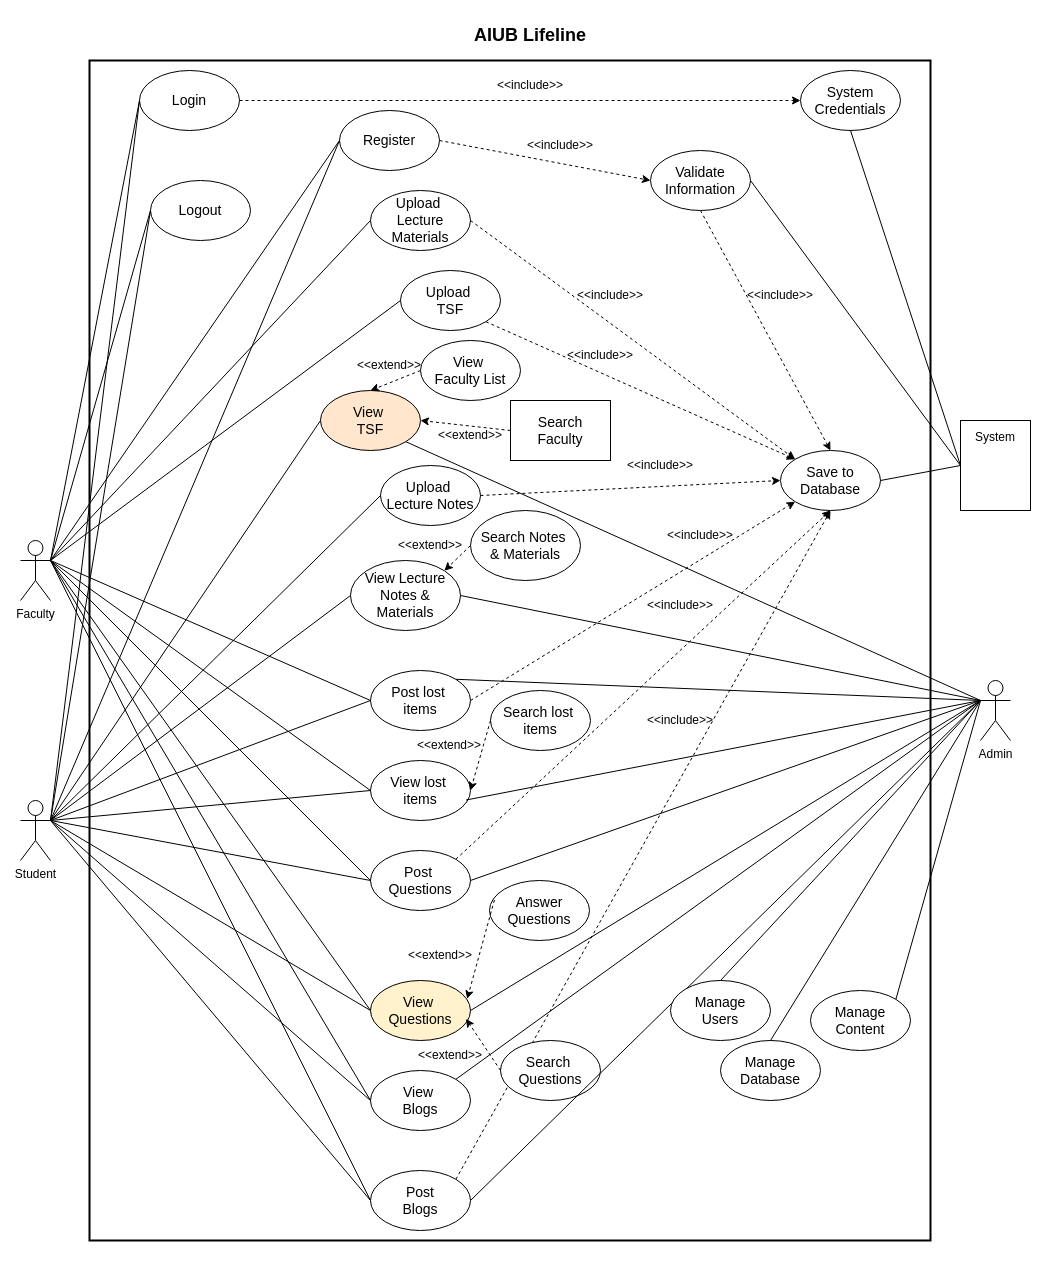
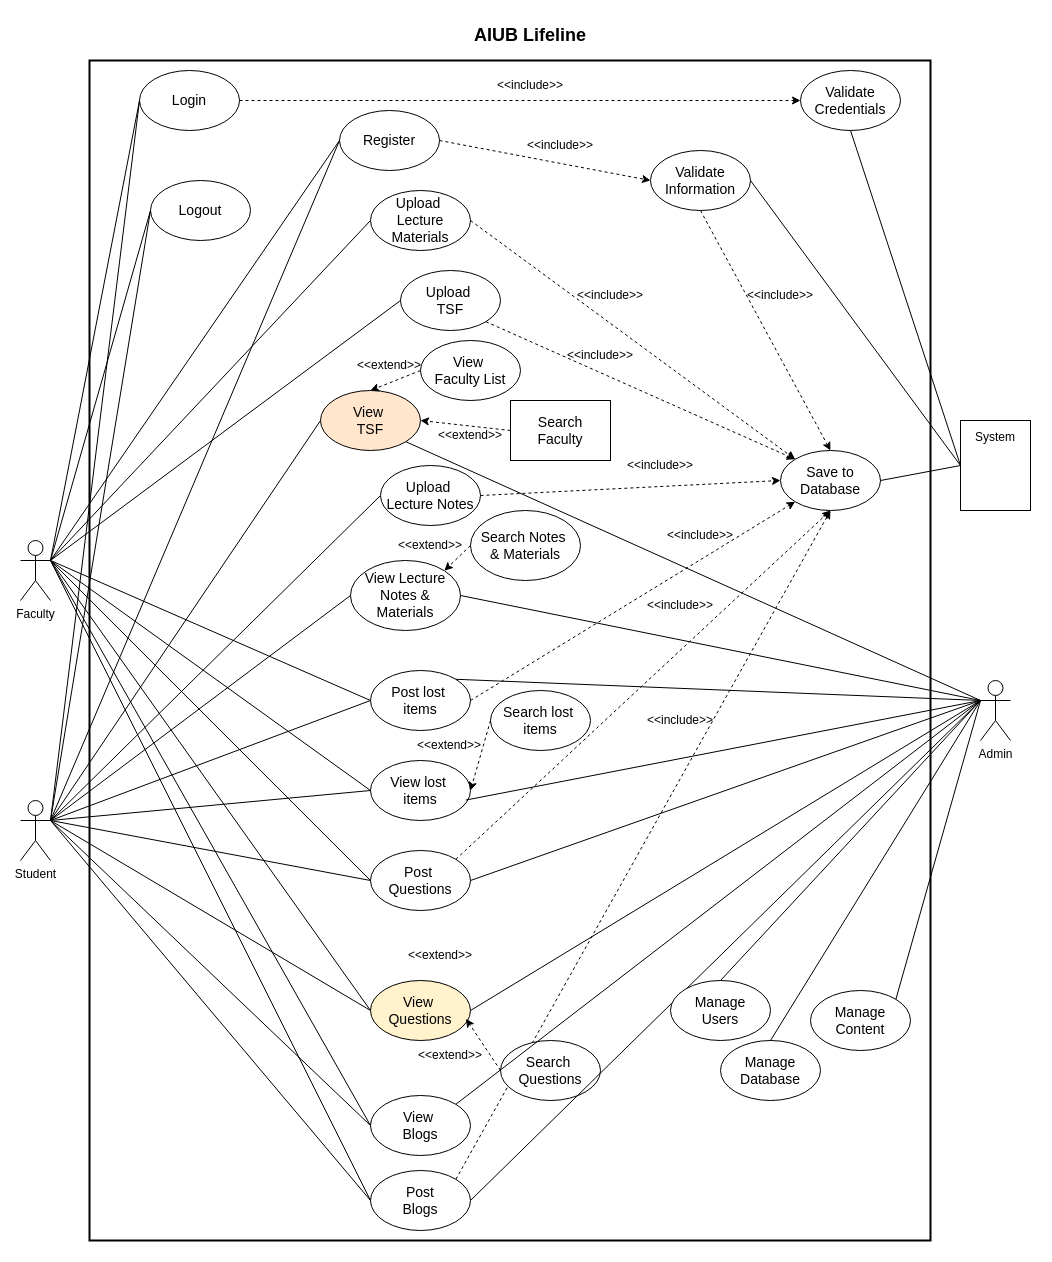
- <mxCell id="10" value="&lt;font style=&quot;font-size: 14px;&quot;&gt;System Credentials&lt;/font&gt;" style="ellipse;whiteSpace=wrap;html=1;" vertex="1" parent="1"><mxGeometry x="800" y="70" width="100" height="60" as="geometry" /></mxCell>
+ <mxCell id="10" value="&lt;font style=&quot;font-size: 14px;&quot;&gt;Validate Credentials&lt;/font&gt;" style="ellipse;whiteSpace=wrap;html=1;" vertex="1" parent="1"><mxGeometry x="800" y="70" width="100" height="60" as="geometry" /></mxCell>
- <mxCell id="47" value="&lt;span style=&quot;font-size: 14px;&quot;&gt;Answer&lt;/span&gt;&lt;div&gt;&lt;span style=&quot;font-size: 14px;&quot;&gt;Questions&lt;/span&gt;&lt;/div&gt;" style="ellipse;whiteSpace=wrap;html=1;" vertex="1" parent="1"><mxGeometry x="489" y="880" width="100" height="60" as="geometry" /></mxCell>
- <mxCell id="66" value="" style="endArrow=classic;html=1;rounded=0;dashed=1;exitX=0.049;exitY=0.325;exitDx=0;exitDy=0;entryX=0.967;entryY=0.306;entryDx=0;entryDy=0;exitPerimeter=0;entryPerimeter=0;" edge="1" parent="1" source="47" target="48"><mxGeometry width="50" height="50" relative="1" as="geometry"><mxPoint x="540" y="885" as="sourcePoint" /><mxPoint x="840" y="870" as="targetPoint" /></mxGeometry></mxCell>
- <mxCell id="51" value="&lt;span style=&quot;font-size: 14px;&quot;&gt;View&amp;nbsp;&lt;/span&gt;&lt;div&gt;&lt;span style=&quot;font-size: 14px;&quot;&gt;Blogs&lt;/span&gt;&lt;/div&gt;" style="ellipse;whiteSpace=wrap;html=1;" vertex="1" parent="1"><mxGeometry x="370" y="1070" width="100" height="60" as="geometry" /></mxCell>
+ <mxCell id="51" value="&lt;span style=&quot;font-size: 14px;&quot;&gt;View&amp;nbsp;&lt;/span&gt;&lt;div&gt;&lt;span style=&quot;font-size: 14px;&quot;&gt;Blogs&lt;/span&gt;&lt;/div&gt;" style="ellipse;whiteSpace=wrap;html=1;" vertex="1" parent="1"><mxGeometry x="370" y="1095" width="100" height="60" as="geometry" /></mxCell>
